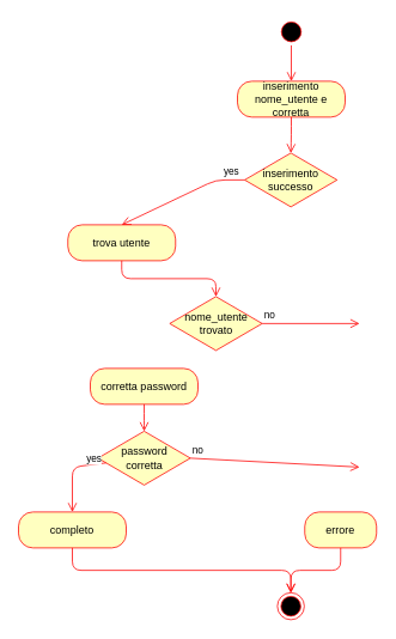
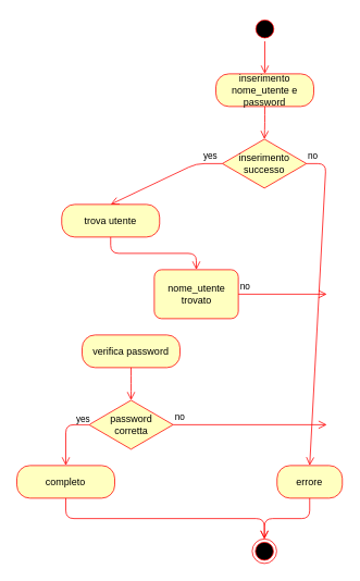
- <mxCell id="4" value="inserimento nome_utente e corretta" style="rounded=1;whiteSpace=wrap;html=1;arcSize=40;fontColor=#000000;fillColor=#ffffc0;strokeColor=#ff0000;" parent="1" vertex="1"><mxGeometry x="264" y="90" width="120" height="40" as="geometry" /></mxCell>
+ <mxCell id="4" value="inserimento nome_utente e password" style="rounded=1;whiteSpace=wrap;html=1;arcSize=40;fontColor=#000000;fillColor=#ffffc0;strokeColor=#ff0000;" parent="1" vertex="1"><mxGeometry x="264" y="90" width="120" height="40" as="geometry" /></mxCell>
- <mxCell id="12" value="nome_utente trovato" style="rhombus;whiteSpace=wrap;html=1;fillColor=#ffffc0;strokeColor=#ff0000;" parent="1" vertex="1"><mxGeometry x="188.5" y="330" width="103" height="60" as="geometry" /></mxCell>
+ <mxCell id="12" value="nome_utente trovato" style="whiteSpace=wrap;html=1;fillColor=#ffffc0;strokeColor=#ff0000;rounded=1;" parent="1" vertex="1"><mxGeometry x="188.5" y="330" width="103" height="60" as="geometry" /></mxCell>
+ <mxCell id="7" value="no" style="html=1;align=left;verticalAlign=bottom;endArrow=open;endSize=8;strokeColor=#ff0000;entryX=0.5;entryY=0;entryDx=0;entryDy=0;exitX=1;exitY=0.5;exitDx=0;exitDy=0;" parent="1" source="6" target="9" edge="1"><mxGeometry x="-1" relative="1" as="geometry"><mxPoint x="463" y="230" as="targetPoint" /><Array as="points"><mxPoint x="399" y="200" /></Array></mxGeometry></mxCell>
- <mxCell id="14" value="corretta password" style="rounded=1;whiteSpace=wrap;html=1;arcSize=40;fontColor=#000000;fillColor=#ffffc0;strokeColor=#ff0000;" parent="1" vertex="1"><mxGeometry x="100" y="410" width="120" height="40" as="geometry" /></mxCell>
+ <mxCell id="14" value="verifica password" style="rounded=1;whiteSpace=wrap;html=1;arcSize=40;fontColor=#000000;fillColor=#ffffc0;strokeColor=#ff0000;" parent="1" vertex="1"><mxGeometry x="100" y="410" width="120" height="40" as="geometry" /></mxCell>
- <mxCell id="15" value="password&lt;br&gt;corretta" style="rhombus;whiteSpace=wrap;html=1;fillColor=#ffffc0;strokeColor=#ff0000;" parent="1" vertex="1"><mxGeometry x="108.5" y="480" width="103" height="60" as="geometry" /></mxCell>
+ <mxCell id="15" value="password&lt;br&gt;corretta" style="rhombus;whiteSpace=wrap;html=1;fillColor=#ffffc0;strokeColor=#ff0000;" parent="1" vertex="1"><mxGeometry x="108.5" y="490" width="103" height="60" as="geometry" /></mxCell>
